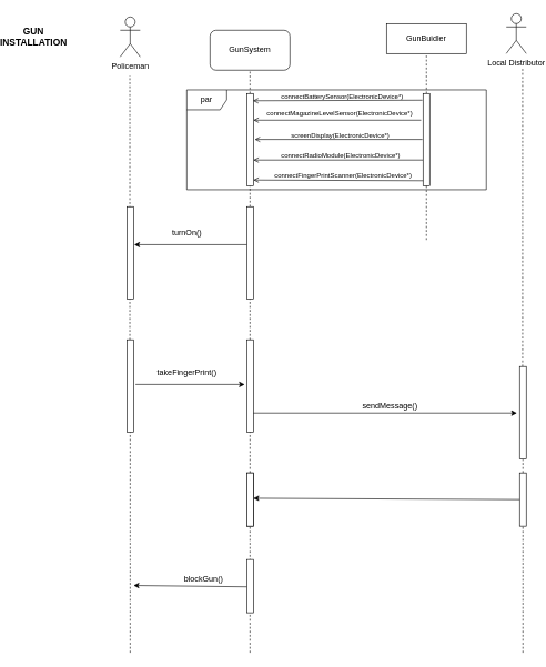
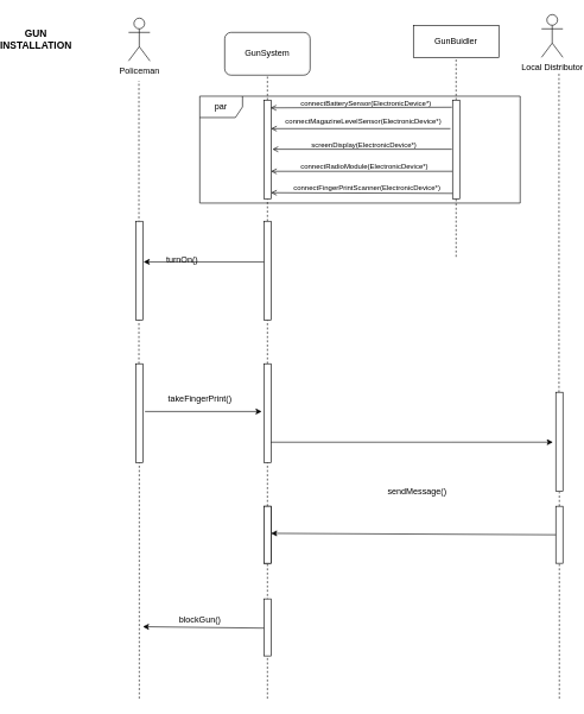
- <mxCell id="30" value="turnOn()" style="text;html=1;align=center;verticalAlign=middle;resizable=0;points=[];autosize=1;" vertex="1" parent="1"><mxGeometry x="240" y="340" width="60" height="20" as="geometry" /></mxCell>
+ <mxCell id="30" value="turnOn()" style="text;html=1;align=center;verticalAlign=middle;resizable=0;points=[];autosize=1;" vertex="1" parent="1"><mxGeometry x="215" y="355" width="60" height="20" as="geometry" /></mxCell>
- <mxCell id="40" value="sendMessage()" style="text;html=1;align=center;verticalAlign=middle;resizable=0;points=[];autosize=1;" vertex="1" parent="1"><mxGeometry x="525" y="600" width="100" height="20" as="geometry" /></mxCell>
+ <mxCell id="40" value="sendMessage()" style="text;html=1;align=center;verticalAlign=middle;resizable=0;points=[];autosize=1;" vertex="1" parent="1"><mxGeometry x="525" y="680" width="100" height="20" as="geometry" /></mxCell>
- <mxCell id="49" value="blockGun()" style="text;html=1;align=center;verticalAlign=middle;resizable=0;points=[];autosize=1;" vertex="1" parent="1"><mxGeometry x="255" y="860" width="80" height="20" as="geometry" /></mxCell>
+ <mxCell id="49" value="blockGun()" style="text;html=1;align=center;verticalAlign=middle;resizable=0;points=[];autosize=1;" vertex="1" parent="1"><mxGeometry x="230" y="860" width="80" height="20" as="geometry" /></mxCell>
